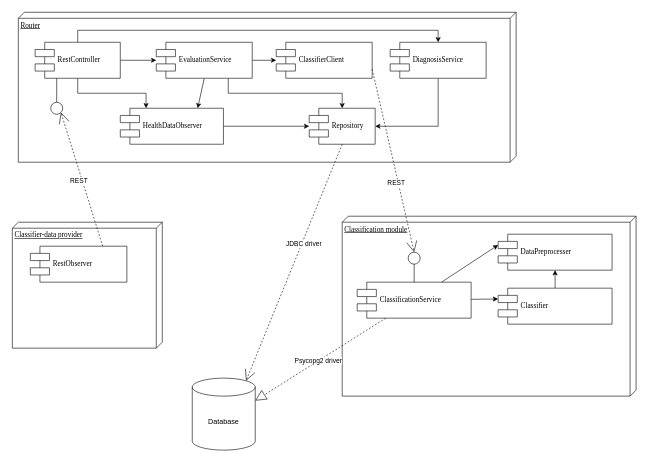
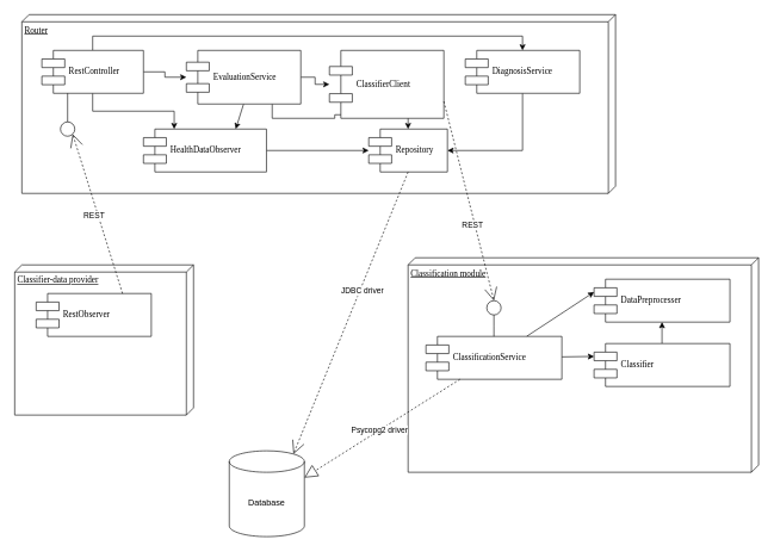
- <mxCell id="7" value="EvaluationService" style="shape=component;align=left;spacingLeft=36;rounded=0;shadow=0;comic=0;labelBackgroundColor=none;strokeWidth=1;fontFamily=Verdana;fontSize=12;html=1;container=0;" parent="2" vertex="1"><mxGeometry x="230" y="50" width="160" height="60" as="geometry" /></mxCell>
+ <mxCell id="7" value="EvaluationService" style="shape=component;align=left;spacingLeft=36;rounded=0;shadow=0;comic=0;labelBackgroundColor=none;strokeWidth=1;fontFamily=Verdana;fontSize=12;html=1;container=0;" parent="2" vertex="1"><mxGeometry x="230" y="50" width="160" height="75" as="geometry" /></mxCell>
- <mxCell id="15" value="ClassifierClient" style="shape=component;align=left;spacingLeft=36;rounded=0;shadow=0;comic=0;labelBackgroundColor=none;strokeWidth=1;fontFamily=Verdana;fontSize=12;html=1;container=0;" parent="2" vertex="1"><mxGeometry x="430" y="50" width="160" height="60" as="geometry" /></mxCell>
+ <mxCell id="15" value="ClassifierClient" style="shape=component;align=left;spacingLeft=36;rounded=0;shadow=0;comic=0;labelBackgroundColor=none;strokeWidth=1;fontFamily=Verdana;fontSize=12;html=1;container=0;" parent="2" vertex="1"><mxGeometry x="430" y="50" width="160" height="95" as="geometry" /></mxCell>
